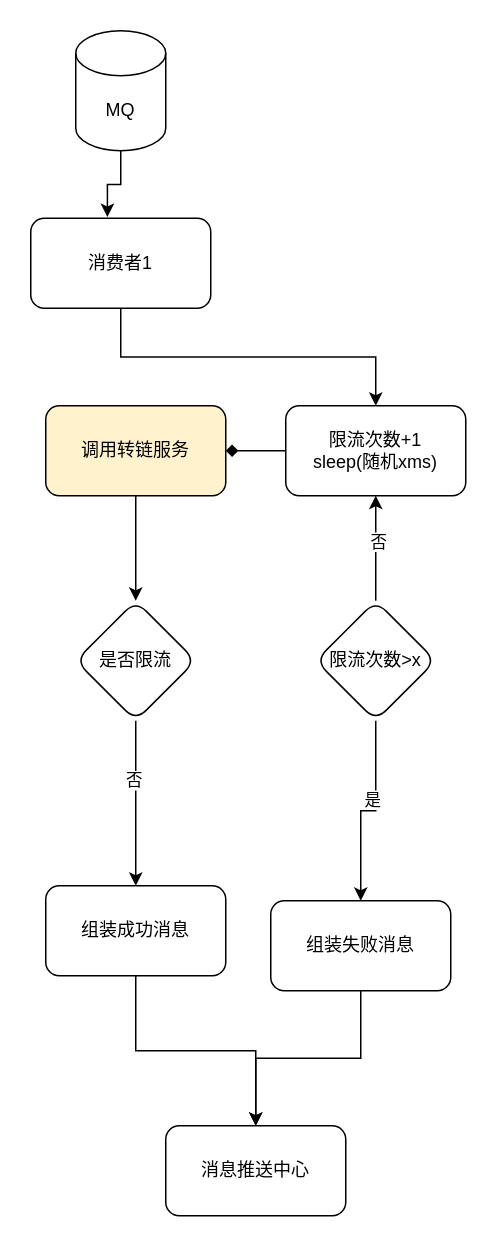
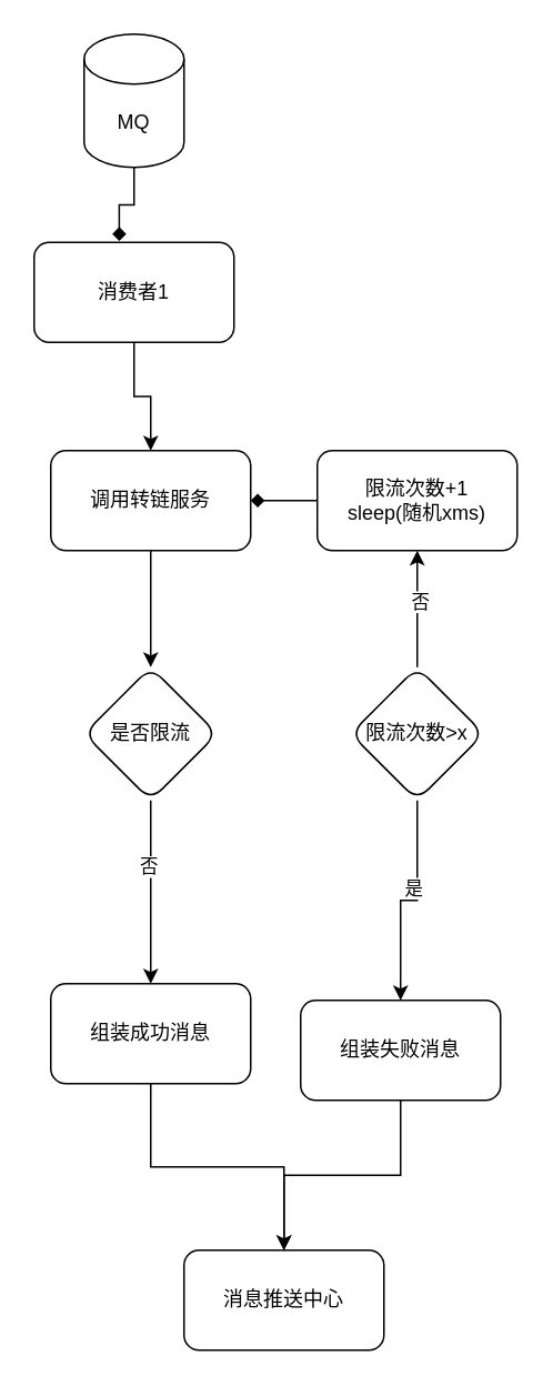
- <mxCell id="5" style="edgeStyle=orthogonalEdgeStyle;rounded=0;orthogonalLoop=1;jettySize=auto;html=1;exitX=0.5;exitY=1;exitDx=0;exitDy=0;exitPerimeter=0;entryX=0.426;entryY=-0.014;entryDx=0;entryDy=0;entryPerimeter=0;" edge="1" parent="1" source="2" target="4"><mxGeometry relative="1" as="geometry" /></mxCell>
+ <mxCell id="5" style="edgeStyle=orthogonalEdgeStyle;rounded=0;orthogonalLoop=1;jettySize=auto;html=1;exitX=0.5;exitY=1;exitDx=0;exitDy=0;exitPerimeter=0;entryX=0.426;entryY=-0.014;entryDx=0;entryDy=0;entryPerimeter=0;endArrow=diamond;" edge="1" parent="1" source="2" target="4"><mxGeometry relative="1" as="geometry" /></mxCell>
- <mxCell id="3" style="edgeStyle=orthogonalEdgeStyle;rounded=0;orthogonalLoop=1;jettySize=auto;html=1;exitX=0.5;exitY=1;exitDx=0;exitDy=0;" edge="1" parent="1" source="4" target="17"><mxGeometry relative="1" as="geometry" /></mxCell>
+ <mxCell id="3" style="edgeStyle=orthogonalEdgeStyle;rounded=0;orthogonalLoop=1;jettySize=auto;html=1;exitX=0.5;exitY=1;exitDx=0;exitDy=0;entryX=0.5;entryY=0;entryDx=0;entryDy=0;" edge="1" parent="1" source="4" target="7"><mxGeometry relative="1" as="geometry" /></mxCell>
- <mxCell id="7" value="调用转链服务" style="rounded=1;whiteSpace=wrap;html=1;fillColor=#fff2cc;" vertex="1" parent="1"><mxGeometry x="30" y="270" width="120" height="60" as="geometry" /></mxCell>
+ <mxCell id="7" value="调用转链服务" style="rounded=1;whiteSpace=wrap;html=1;" vertex="1" parent="1"><mxGeometry x="30" y="270" width="120" height="60" as="geometry" /></mxCell>
